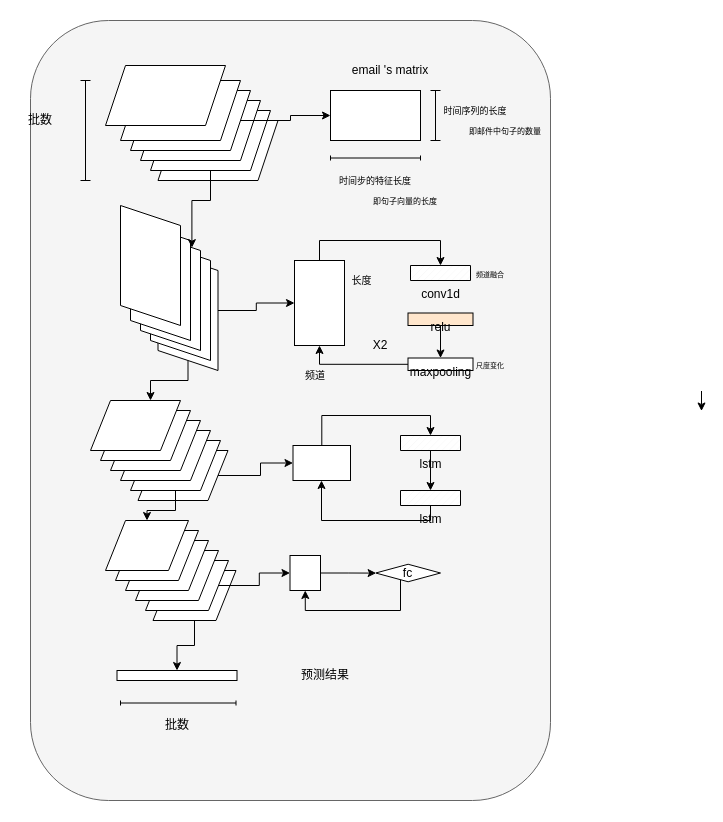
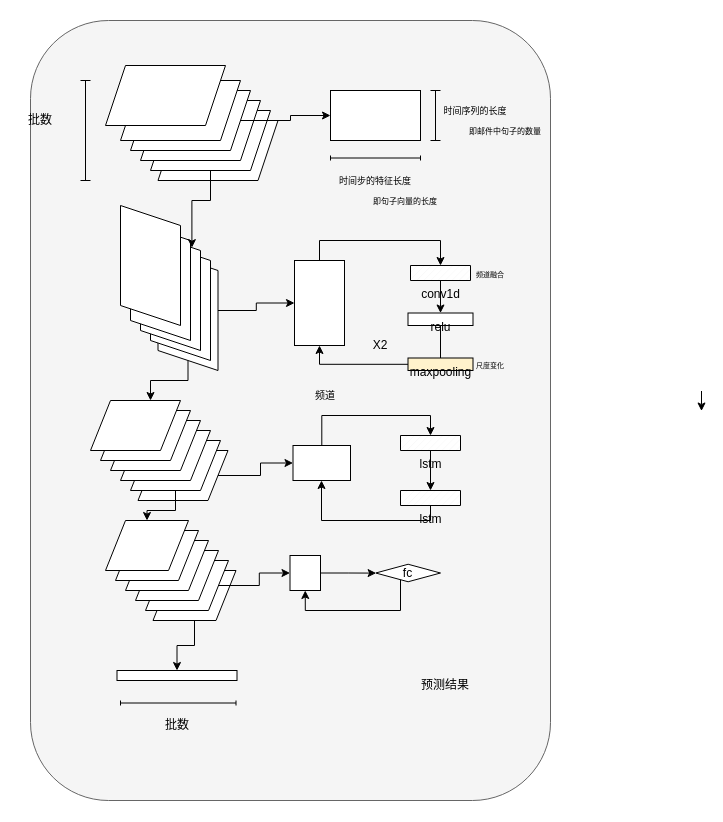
- <mxCell id="23" value="email 's matrix" style="text;html=1;align=center;verticalAlign=middle;whiteSpace=wrap;rounded=0;" parent="1" vertex="1"><mxGeometry x="350" y="55" width="80" height="30" as="geometry" /></mxCell>
- <mxCell id="38" value="&lt;font size=&quot;1&quot;&gt;长度&lt;/font&gt;" style="text;html=1;align=center;verticalAlign=middle;whiteSpace=wrap;rounded=0;" parent="1" vertex="1"><mxGeometry x="344" y="265" width="35" height="30" as="geometry" /></mxCell>
+ <mxCell id="39" value="" style="edgeStyle=orthogonalEdgeStyle;rounded=0;orthogonalLoop=1;jettySize=auto;html=1;" parent="1" source="40" target="42" edge="1"><mxGeometry relative="1" as="geometry" /></mxCell>
- <mxCell id="42" value="relu" style="whiteSpace=wrap;html=1;verticalAlign=top;fillStyle=diag;fillColor=#ffe6cc;" parent="1" vertex="1"><mxGeometry x="407.5" y="312.5" width="65" height="12.5" as="geometry" /></mxCell>
+ <mxCell id="42" value="relu" style="whiteSpace=wrap;html=1;verticalAlign=top;fillStyle=diag;" parent="1" vertex="1"><mxGeometry x="407.5" y="312.5" width="65" height="12.5" as="geometry" /></mxCell>
- <mxCell id="41" value="" style="edgeStyle=orthogonalEdgeStyle;rounded=0;orthogonalLoop=1;jettySize=auto;html=1;" parent="1" source="42" target="44" edge="1"><mxGeometry relative="1" as="geometry" /></mxCell>
+ <mxCell id="41" value="" style="edgeStyle=orthogonalEdgeStyle;rounded=0;orthogonalLoop=1;jettySize=auto;html=1;endArrow=none;" parent="1" source="42" target="44" edge="1"><mxGeometry relative="1" as="geometry" /></mxCell>
- <mxCell id="44" value="maxpooling" style="whiteSpace=wrap;html=1;verticalAlign=top;fillStyle=diag;" parent="1" vertex="1"><mxGeometry x="407.5" y="357.5" width="65" height="12.5" as="geometry" /></mxCell>
+ <mxCell id="44" value="maxpooling" style="whiteSpace=wrap;html=1;verticalAlign=top;fillStyle=diag;fillColor=#fff2cc;" parent="1" vertex="1"><mxGeometry x="407.5" y="357.5" width="65" height="12.5" as="geometry" /></mxCell>
- <mxCell id="37" value="&lt;font size=&quot;1&quot;&gt;频道&lt;/font&gt;" style="text;html=1;align=center;verticalAlign=middle;whiteSpace=wrap;rounded=0;" parent="1" vertex="1"><mxGeometry x="260" y="360" width="110" height="30" as="geometry" /></mxCell>
+ <mxCell id="37" value="&lt;font size=&quot;1&quot;&gt;频道&lt;/font&gt;" style="text;html=1;align=center;verticalAlign=middle;whiteSpace=wrap;rounded=0;" parent="1" vertex="1"><mxGeometry x="270" y="380" width="110" height="30" as="geometry" /></mxCell>
- <mxCell id="71" value="预测结果" style="text;html=1;align=center;verticalAlign=middle;whiteSpace=wrap;rounded=0;" vertex="1" parent="1"><mxGeometry x="240" y="655" width="170" height="40" as="geometry" /></mxCell>
+ <mxCell id="71" value="预测结果" style="text;html=1;align=center;verticalAlign=middle;whiteSpace=wrap;rounded=0;" vertex="1" parent="1"><mxGeometry x="360" y="665" width="170" height="40" as="geometry" /></mxCell>
